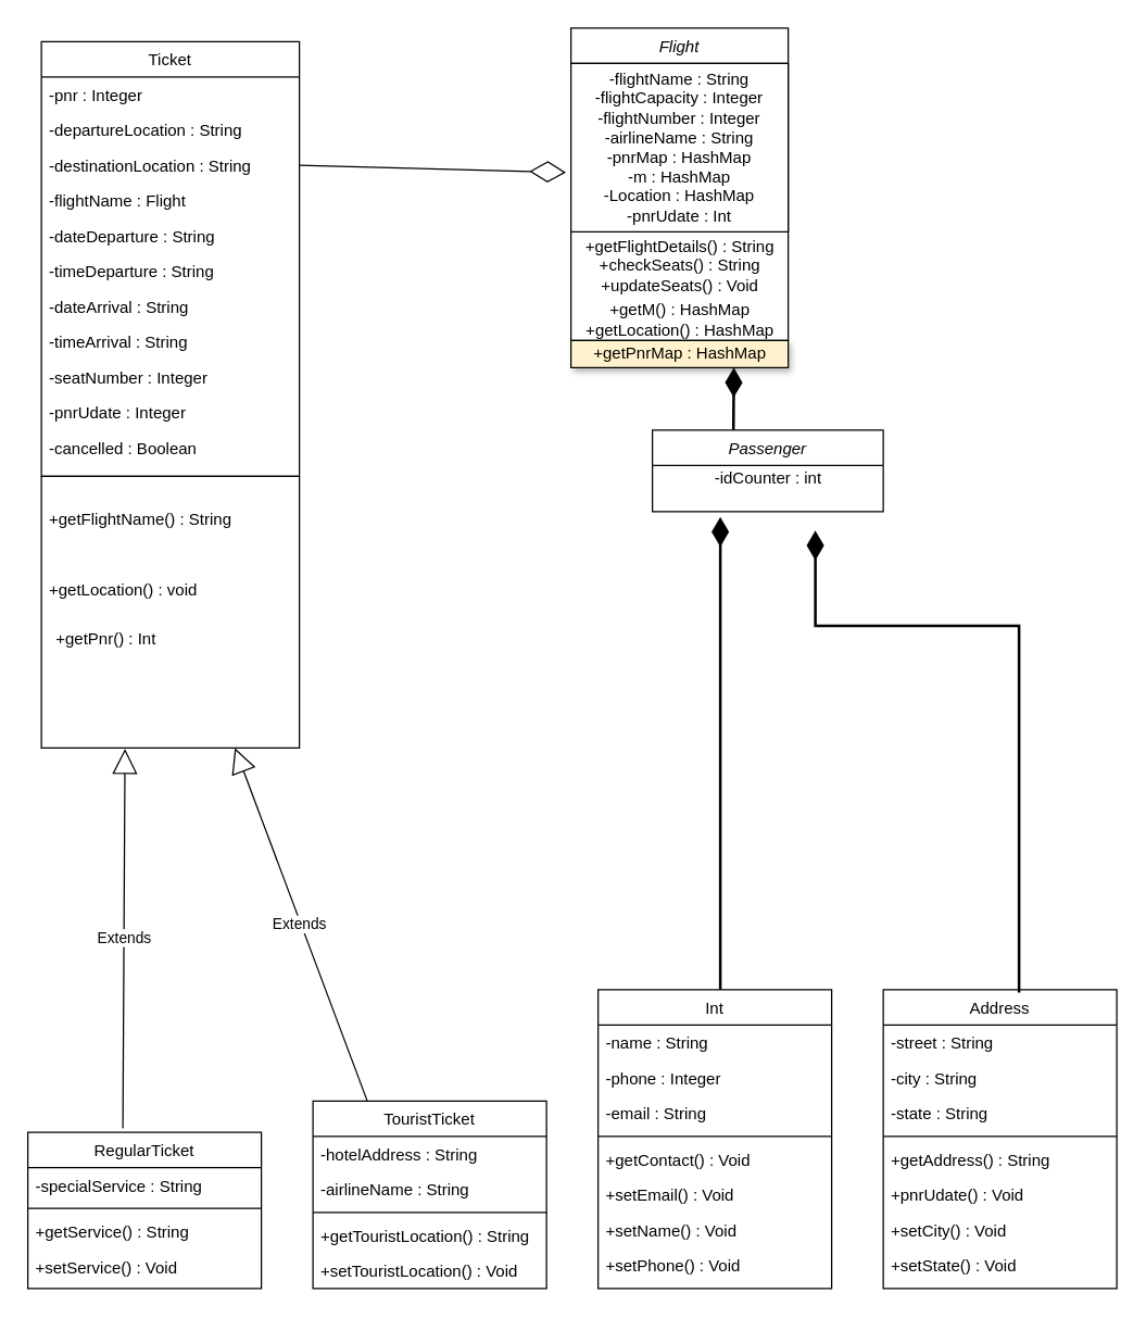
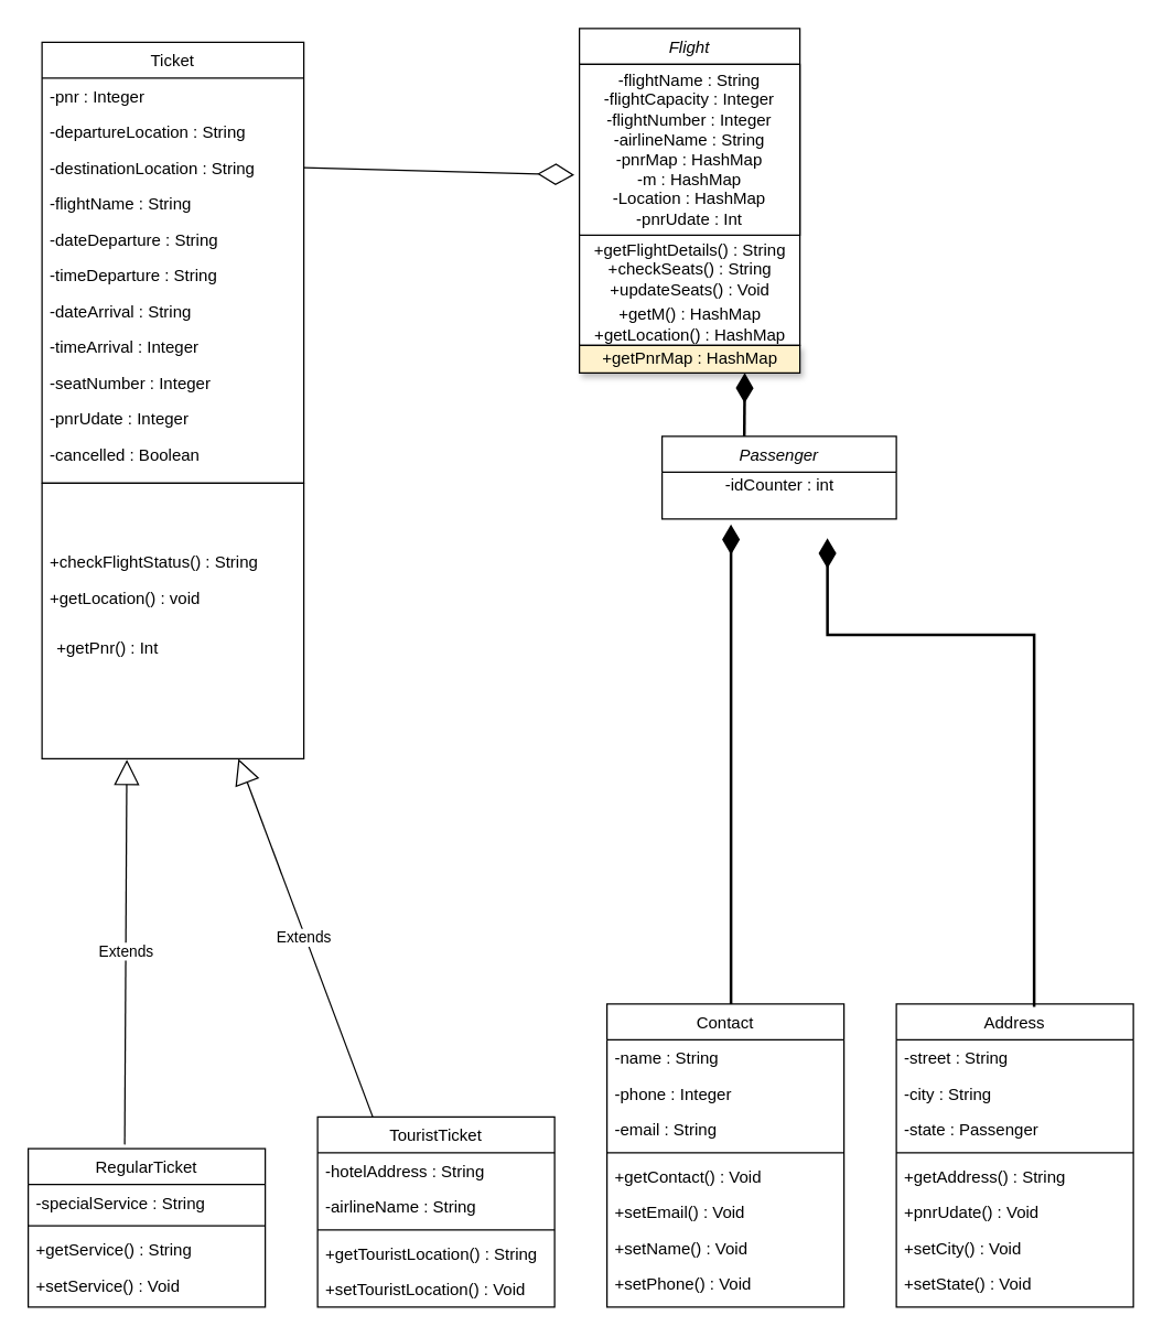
- <mxCell id="30" value="-flightName : Flight&#10;" style="text;align=left;verticalAlign=top;spacingLeft=4;spacingRight=4;overflow=hidden;rotatable=0;points=[[0,0.5],[1,0.5]];portConstraint=eastwest;rounded=0;shadow=0;html=0;" parent="26" vertex="1"><mxGeometry y="104" width="190" height="26" as="geometry" /></mxCell>
+ <mxCell id="30" value="-flightName : String&#10;" style="text;align=left;verticalAlign=top;spacingLeft=4;spacingRight=4;overflow=hidden;rotatable=0;points=[[0,0.5],[1,0.5]];portConstraint=eastwest;rounded=0;shadow=0;html=0;" parent="26" vertex="1"><mxGeometry y="104" width="190" height="26" as="geometry" /></mxCell>
- <mxCell id="34" value="-timeArrival : String" style="text;align=left;verticalAlign=top;spacingLeft=4;spacingRight=4;overflow=hidden;rotatable=0;points=[[0,0.5],[1,0.5]];portConstraint=eastwest;rounded=0;shadow=0;html=0;" parent="26" vertex="1"><mxGeometry y="208" width="190" height="26" as="geometry" /></mxCell>
+ <mxCell id="34" value="-timeArrival : Integer" style="text;align=left;verticalAlign=top;spacingLeft=4;spacingRight=4;overflow=hidden;rotatable=0;points=[[0,0.5],[1,0.5]];portConstraint=eastwest;rounded=0;shadow=0;html=0;" parent="26" vertex="1"><mxGeometry y="208" width="190" height="26" as="geometry" /></mxCell>
- <mxCell id="39" value="+getFlightName() : String&#10;" style="text;align=left;verticalAlign=top;spacingLeft=4;spacingRight=4;overflow=hidden;rotatable=0;points=[[0,0.5],[1,0.5]];portConstraint=eastwest;rounded=0;shadow=0;html=0;" parent="38" vertex="1"><mxGeometry y="18" width="172" height="26" as="geometry" /></mxCell>
+ <mxCell id="40" value="+checkFlightStatus() : String&#10;" style="text;align=left;verticalAlign=top;spacingLeft=4;spacingRight=4;overflow=hidden;rotatable=0;points=[[0,0.5],[1,0.5]];portConstraint=eastwest;rounded=0;shadow=0;html=0;" parent="38" vertex="1"><mxGeometry y="44" width="172" height="26" as="geometry" /></mxCell>
- <mxCell id="15" value="Int" style="swimlane;fontStyle=0;align=center;verticalAlign=top;childLayout=stackLayout;horizontal=1;startSize=26;horizontalStack=0;resizeParent=1;resizeLast=0;collapsible=1;marginBottom=0;rounded=0;shadow=0;strokeWidth=1;" parent="1" vertex="1"><mxGeometry x="440" y="728" width="172" height="220" as="geometry"><mxRectangle x="550" y="140" width="160" height="26" as="alternateBounds" /></mxGeometry></mxCell>
+ <mxCell id="15" value="Contact" style="swimlane;fontStyle=0;align=center;verticalAlign=top;childLayout=stackLayout;horizontal=1;startSize=26;horizontalStack=0;resizeParent=1;resizeLast=0;collapsible=1;marginBottom=0;rounded=0;shadow=0;strokeWidth=1;" parent="1" vertex="1"><mxGeometry x="440" y="728" width="172" height="220" as="geometry"><mxRectangle x="550" y="140" width="160" height="26" as="alternateBounds" /></mxGeometry></mxCell>
- <mxCell id="9" value="-state : String" style="text;align=left;verticalAlign=top;spacingLeft=4;spacingRight=4;overflow=hidden;rotatable=0;points=[[0,0.5],[1,0.5]];portConstraint=eastwest;rounded=0;shadow=0;html=0;" parent="6" vertex="1"><mxGeometry y="78" width="172" height="26" as="geometry" /></mxCell>
+ <mxCell id="9" value="-state : Passenger" style="text;align=left;verticalAlign=top;spacingLeft=4;spacingRight=4;overflow=hidden;rotatable=0;points=[[0,0.5],[1,0.5]];portConstraint=eastwest;rounded=0;shadow=0;html=0;" parent="6" vertex="1"><mxGeometry y="78" width="172" height="26" as="geometry" /></mxCell>
